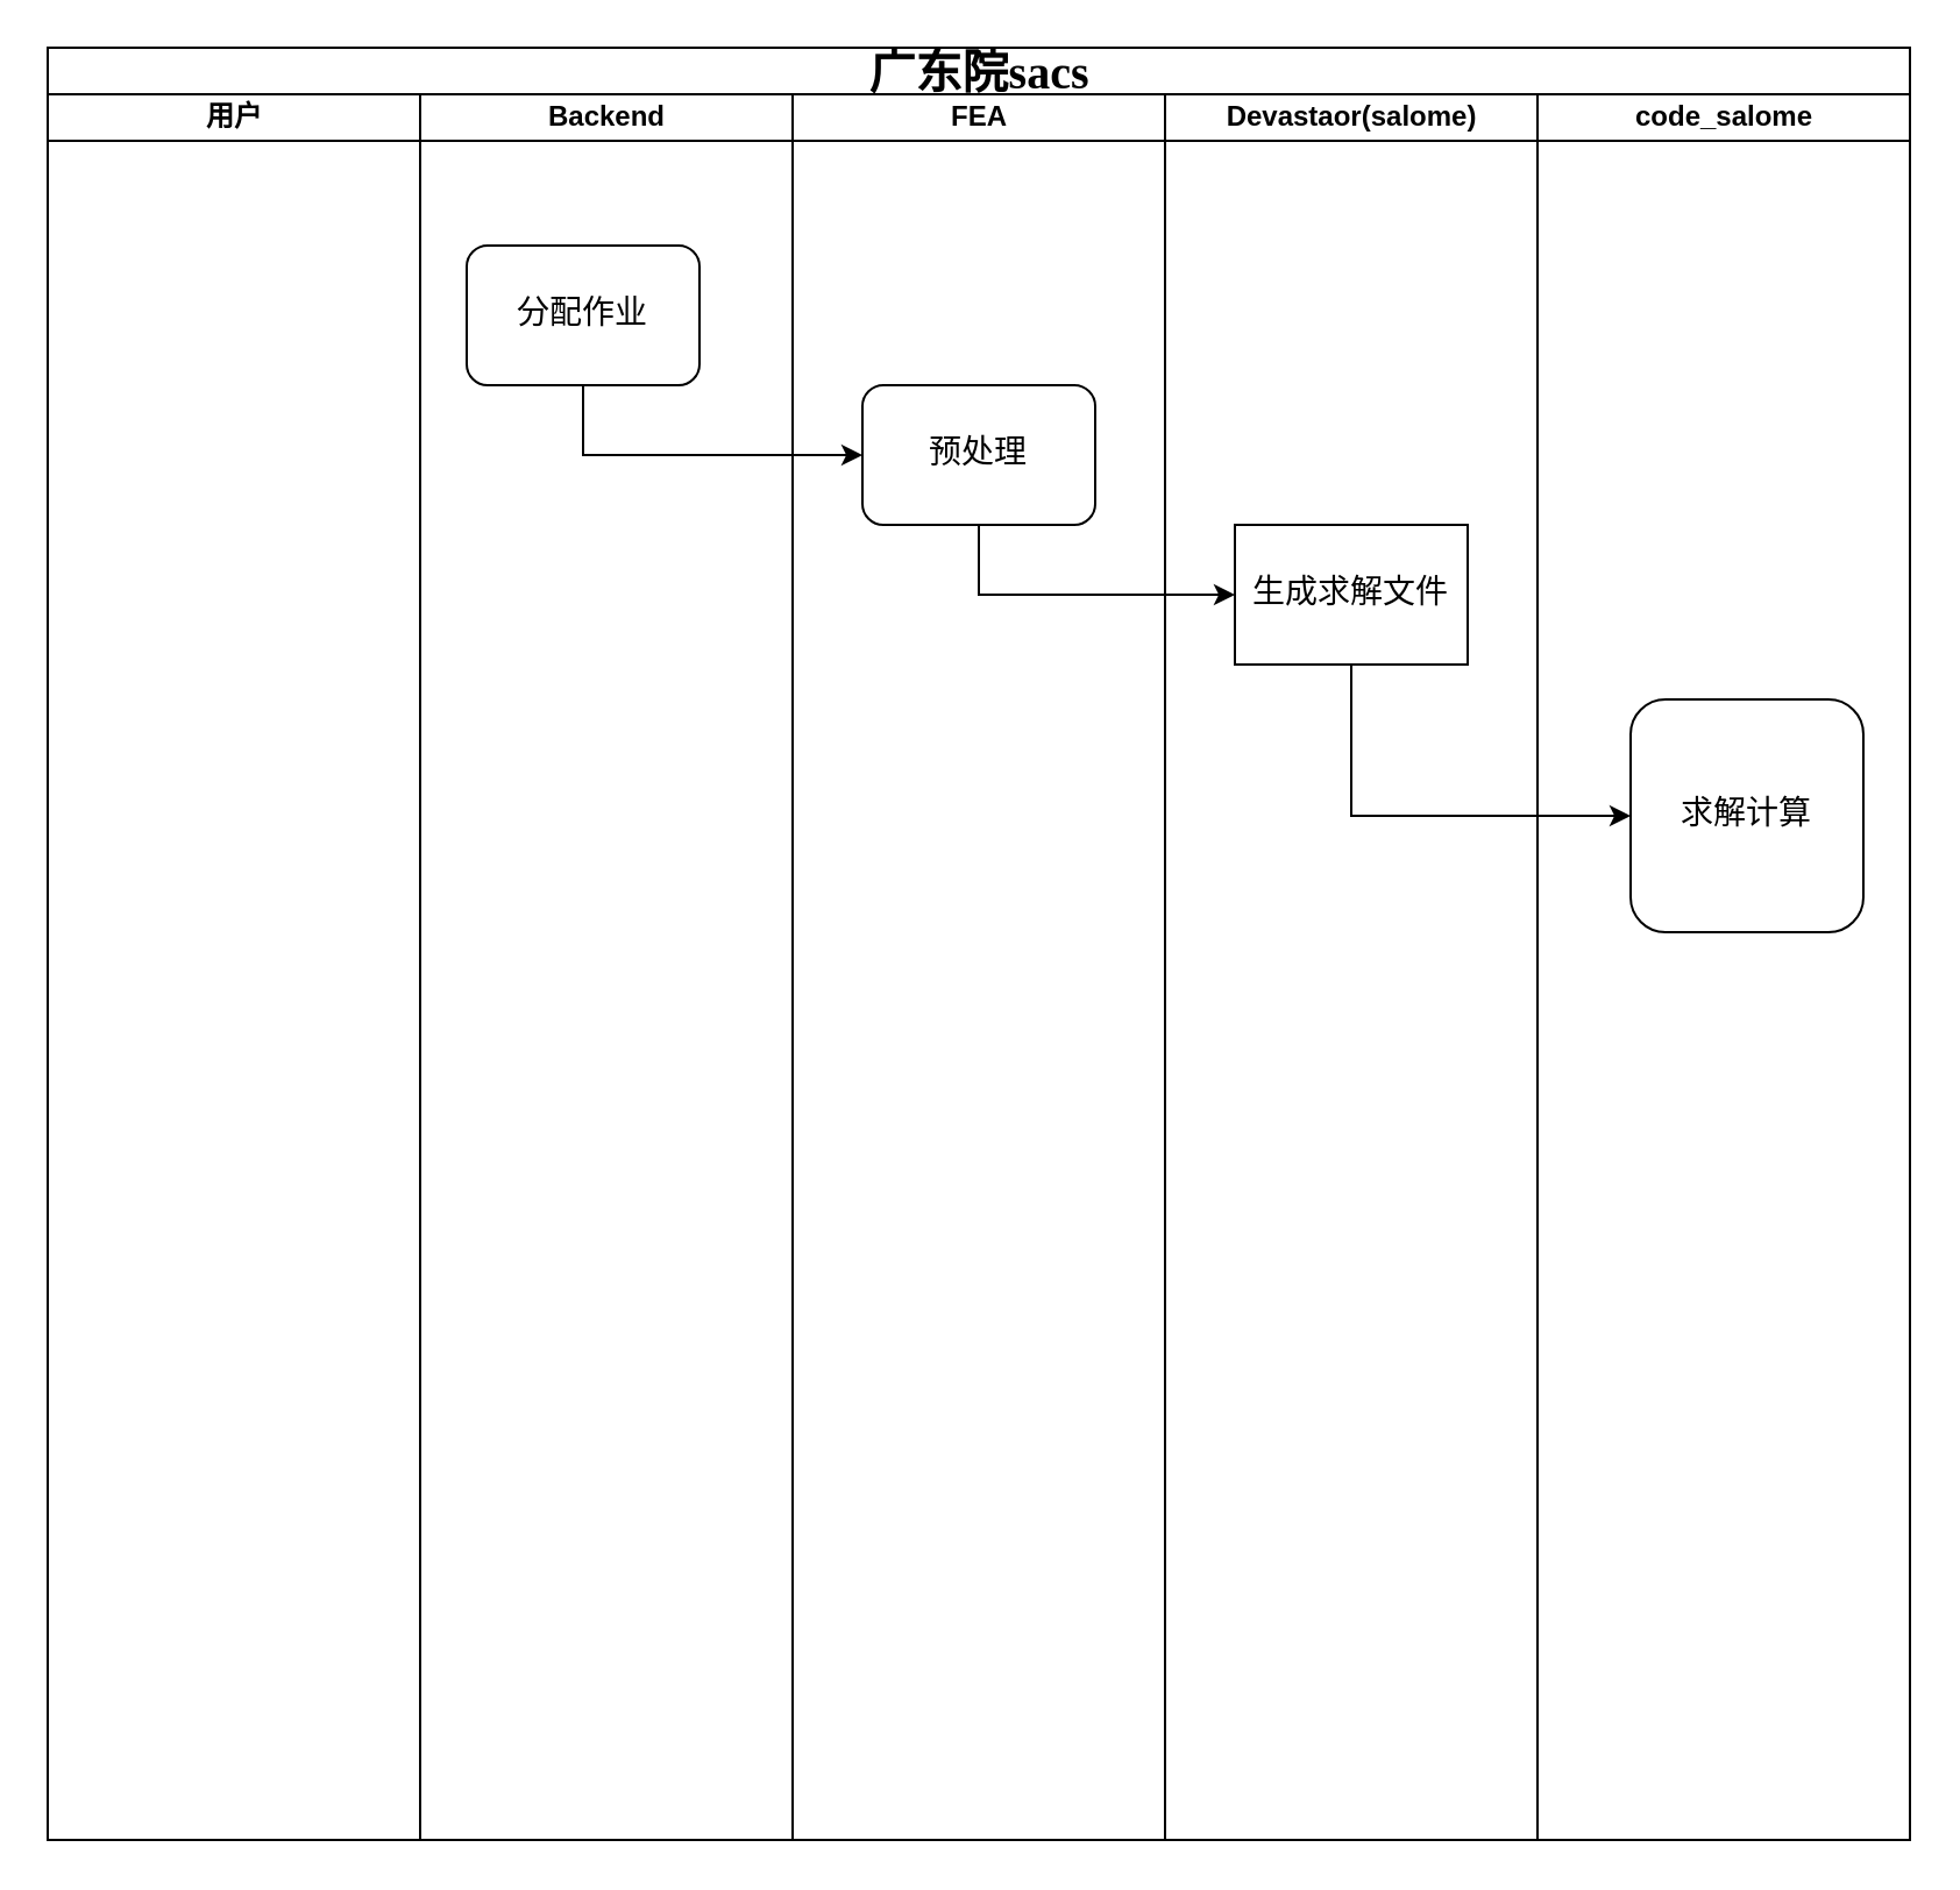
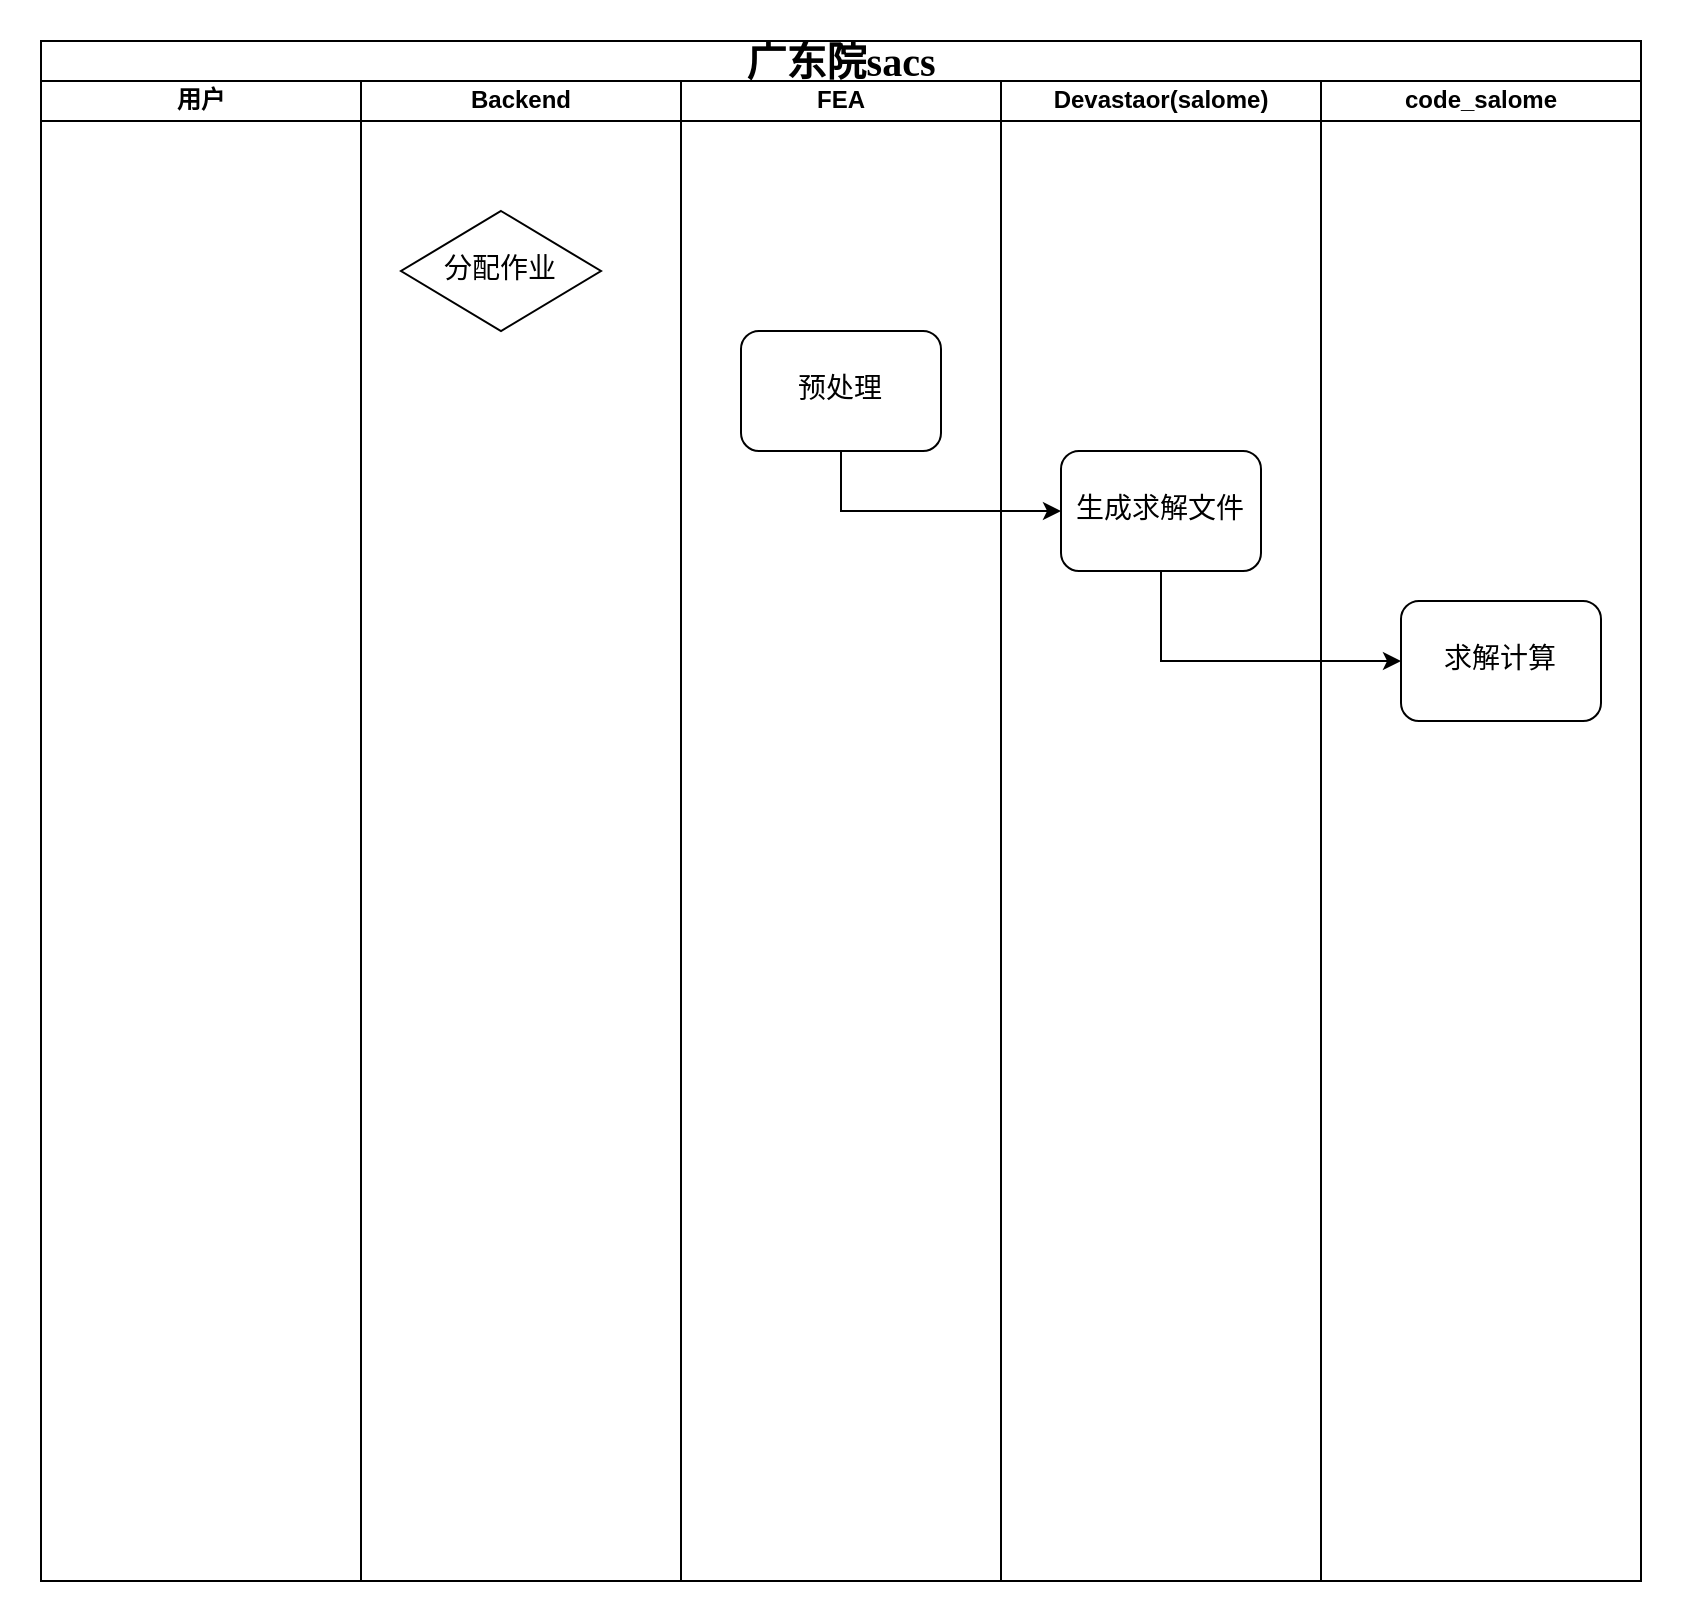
- <mxCell id="5" value="分配作业" style="rounded=1;whiteSpace=wrap;html=1;shadow=0;labelBackgroundColor=none;strokeWidth=1;fontFamily=Verdana;fontSize=14;align=center;" parent="4" vertex="1"><mxGeometry x="20" y="65" width="100" height="60" as="geometry" /></mxCell>
+ <mxCell id="5" value="分配作业" style="rhombus;whiteSpace=wrap;html=1;shadow=0;labelBackgroundColor=none;strokeWidth=1;fontFamily=Verdana;fontSize=14;align=center;" parent="4" vertex="1"><mxGeometry x="20" y="65" width="100" height="60" as="geometry" /></mxCell>
- <mxCell id="12" style="edgeStyle=orthogonalEdgeStyle;rounded=0;orthogonalLoop=1;jettySize=auto;html=1;entryX=0;entryY=0.5;entryDx=0;entryDy=0;exitX=0.5;exitY=1;exitDx=0;exitDy=0;startArrow=none;startFill=0;" edge="1" parent="2" source="5" target="7"><mxGeometry relative="1" as="geometry" /></mxCell>
- <mxCell id="9" value="生成求解文件" style="whiteSpace=wrap;html=1;shadow=0;labelBackgroundColor=none;strokeWidth=1;fontFamily=Verdana;fontSize=14;align=center;rounded=0;" parent="8" vertex="1"><mxGeometry x="30" y="185" width="100" height="60" as="geometry" /></mxCell>
+ <mxCell id="9" value="生成求解文件" style="rounded=1;whiteSpace=wrap;html=1;shadow=0;labelBackgroundColor=none;strokeWidth=1;fontFamily=Verdana;fontSize=14;align=center;" parent="8" vertex="1"><mxGeometry x="30" y="185" width="100" height="60" as="geometry" /></mxCell>
- <mxCell id="11" value="求解计算" style="rounded=1;whiteSpace=wrap;html=1;shadow=0;labelBackgroundColor=none;strokeWidth=1;fontFamily=Verdana;fontSize=14;align=center;" vertex="1" parent="10"><mxGeometry x="40" y="260" width="100" height="100" as="geometry" /></mxCell>
+ <mxCell id="11" value="求解计算" style="rounded=1;whiteSpace=wrap;html=1;shadow=0;labelBackgroundColor=none;strokeWidth=1;fontFamily=Verdana;fontSize=14;align=center;" vertex="1" parent="10"><mxGeometry x="40" y="260" width="100" height="60" as="geometry" /></mxCell>
